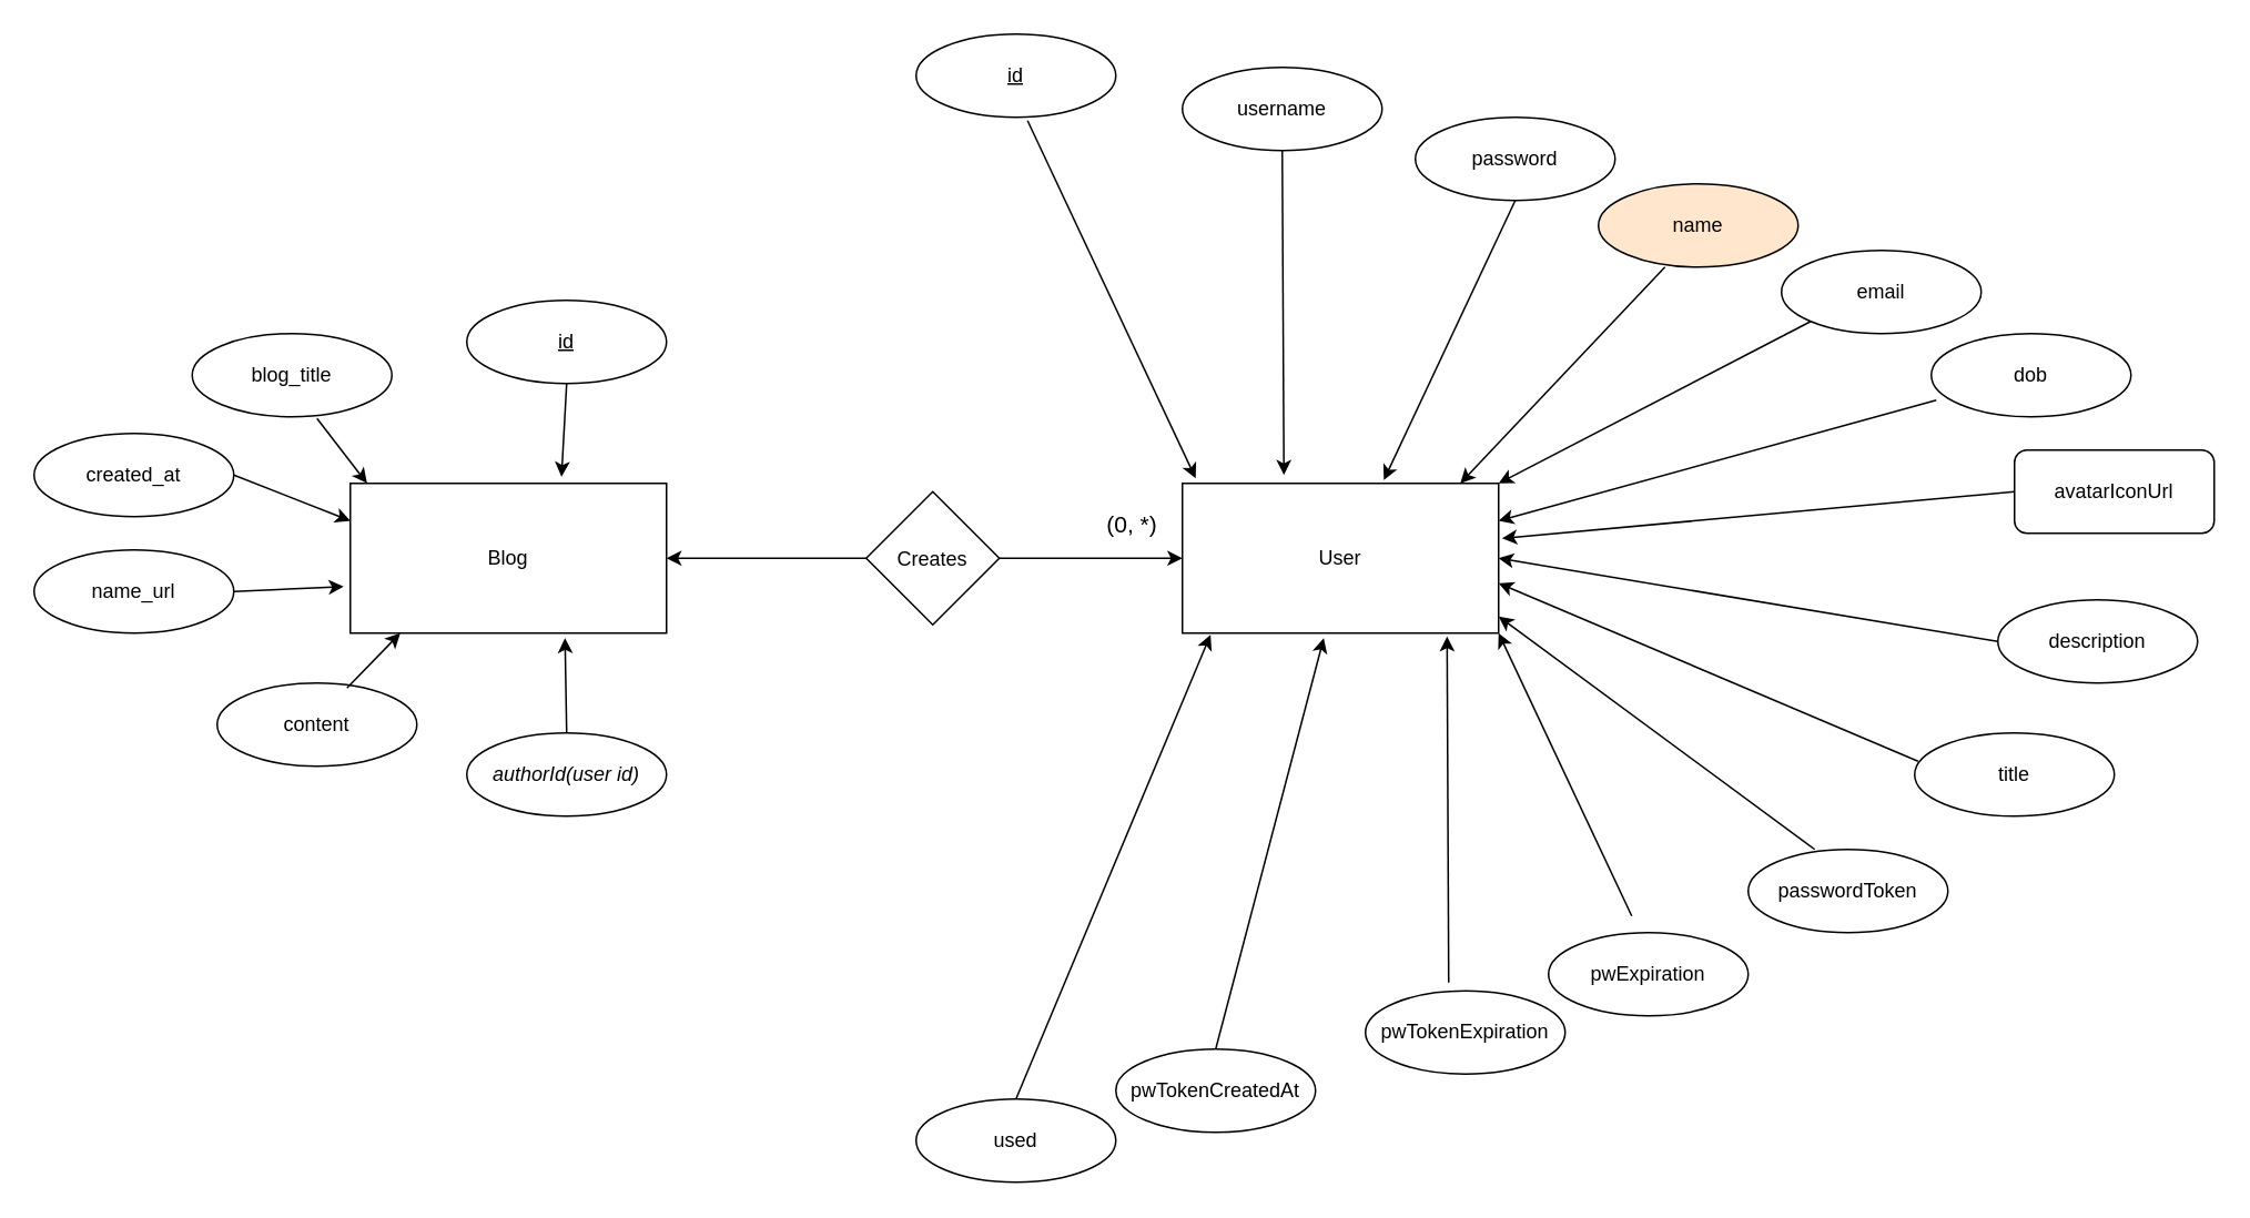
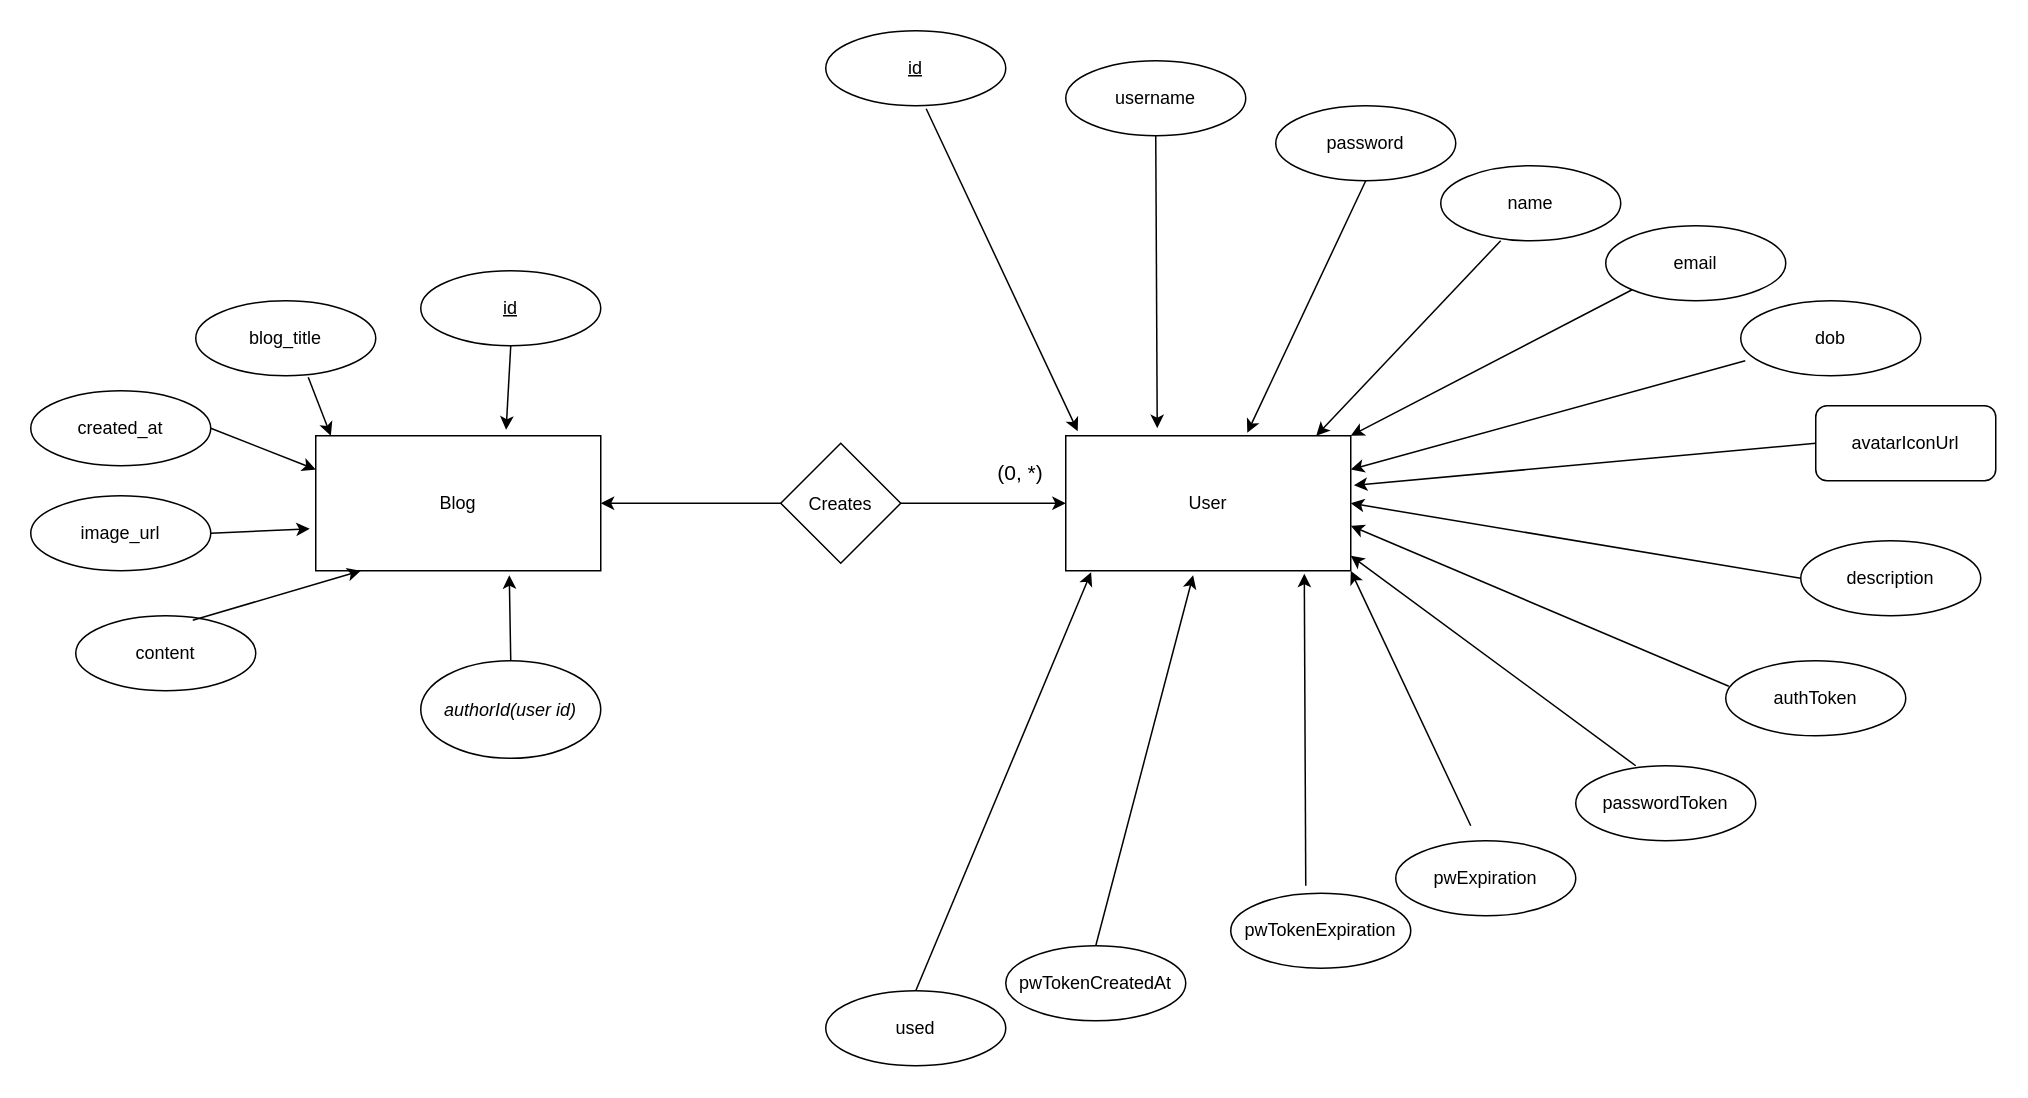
- <mxCell id="13" value="name" style="ellipse;whiteSpace=wrap;html=1;fillColor=#ffe6cc;" vertex="1" parent="1"><mxGeometry x="960" y="110" width="120" height="50" as="geometry" /></mxCell>
+ <mxCell id="13" value="name" style="ellipse;whiteSpace=wrap;html=1;" vertex="1" parent="1"><mxGeometry x="960" y="110" width="120" height="50" as="geometry" /></mxCell>
- <mxCell id="6" value="blog_title" style="ellipse;whiteSpace=wrap;html=1;" vertex="1" parent="1"><mxGeometry x="115" y="200" width="120" height="50" as="geometry" /></mxCell>
+ <mxCell id="6" value="blog_title" style="ellipse;whiteSpace=wrap;html=1;" vertex="1" parent="1"><mxGeometry x="130" y="200" width="120" height="50" as="geometry" /></mxCell>
- <mxCell id="8" value="name_url" style="ellipse;whiteSpace=wrap;html=1;" vertex="1" parent="1"><mxGeometry x="20" y="330" width="120" height="50" as="geometry" /></mxCell>
+ <mxCell id="8" value="image_url" style="ellipse;whiteSpace=wrap;html=1;" vertex="1" parent="1"><mxGeometry x="20" y="330" width="120" height="50" as="geometry" /></mxCell>
- <mxCell id="9" value="content" style="ellipse;whiteSpace=wrap;html=1;" vertex="1" parent="1"><mxGeometry x="130" y="410" width="120" height="50" as="geometry" /></mxCell>
+ <mxCell id="9" value="content" style="ellipse;whiteSpace=wrap;html=1;" vertex="1" parent="1"><mxGeometry x="50" y="410" width="120" height="50" as="geometry" /></mxCell>
- <mxCell id="10" value="&lt;i&gt;authorId(user id)&lt;/i&gt;" style="ellipse;whiteSpace=wrap;html=1;" vertex="1" parent="1"><mxGeometry x="280" y="440" width="120" height="50" as="geometry" /></mxCell>
+ <mxCell id="10" value="&lt;i&gt;authorId(user id)&lt;/i&gt;" style="ellipse;whiteSpace=wrap;html=1;" vertex="1" parent="1"><mxGeometry x="280" y="440" width="120" height="65" as="geometry" /></mxCell>
- <mxCell id="18" value="title" style="ellipse;whiteSpace=wrap;html=1;" vertex="1" parent="1"><mxGeometry x="1150" y="440" width="120" height="50" as="geometry" /></mxCell>
+ <mxCell id="18" value="authToken" style="ellipse;whiteSpace=wrap;html=1;" vertex="1" parent="1"><mxGeometry x="1150" y="440" width="120" height="50" as="geometry" /></mxCell>
